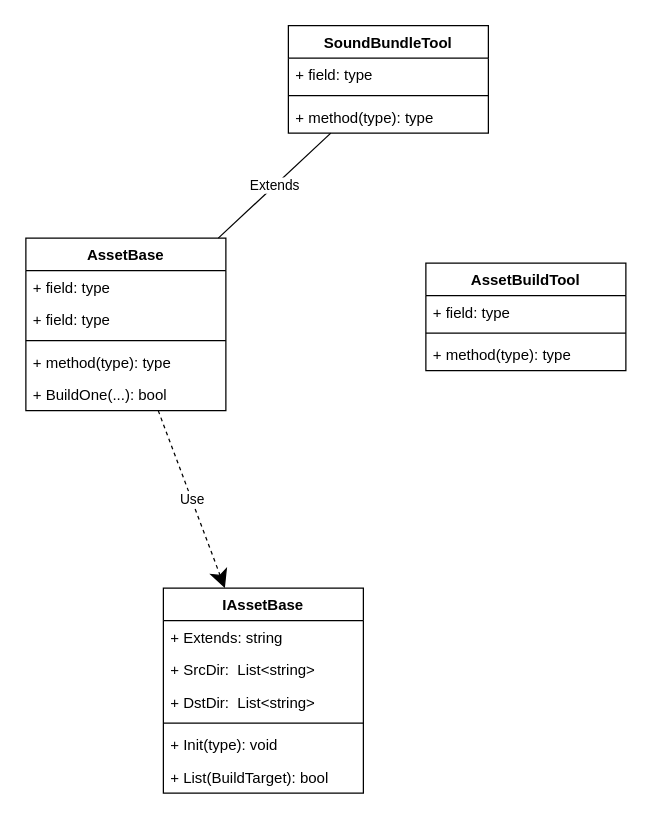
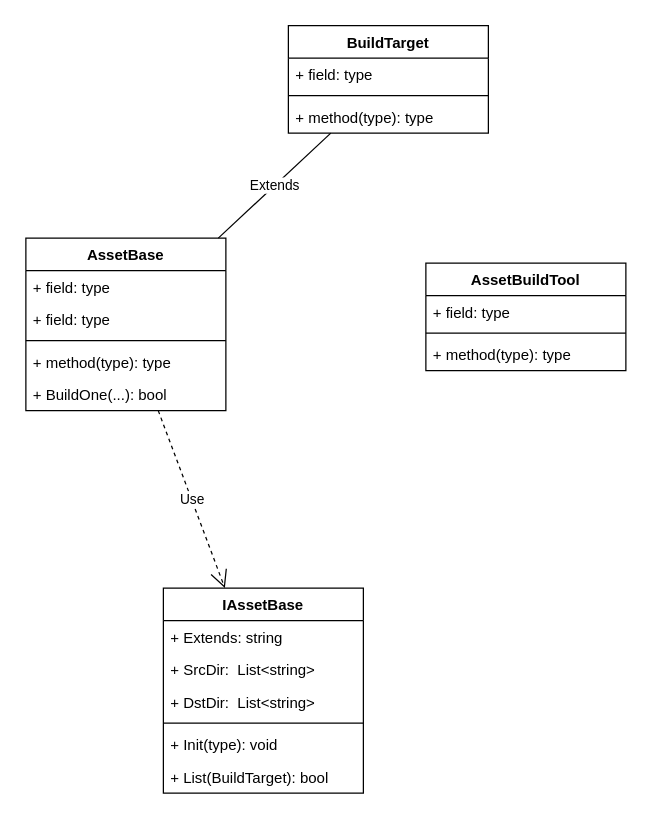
- <mxCell id="16" value="SoundBundleTool" style="swimlane;fontStyle=1;align=center;verticalAlign=top;childLayout=stackLayout;horizontal=1;startSize=26;horizontalStack=0;resizeParent=1;resizeParentMax=0;resizeLast=0;collapsible=1;marginBottom=0;" vertex="1" parent="1"><mxGeometry x="230" y="20" width="160" height="86" as="geometry" /></mxCell>
+ <mxCell id="16" value="BuildTarget" style="swimlane;fontStyle=1;align=center;verticalAlign=top;childLayout=stackLayout;horizontal=1;startSize=26;horizontalStack=0;resizeParent=1;resizeParentMax=0;resizeLast=0;collapsible=1;marginBottom=0;" vertex="1" parent="1"><mxGeometry x="230" y="20" width="160" height="86" as="geometry" /></mxCell>
- <mxCell id="15" value="Use" style="endArrow=classic;endSize=12;dashed=1;html=1;" edge="1" parent="1" source="9" target="2"><mxGeometry width="160" relative="1" as="geometry"><mxPoint x="310" y="290" as="sourcePoint" /><mxPoint x="470" y="290" as="targetPoint" /></mxGeometry></mxCell>
+ <mxCell id="15" value="Use" style="endArrow=open;endSize=12;dashed=1;html=1;" edge="1" parent="1" source="9" target="2"><mxGeometry width="160" relative="1" as="geometry"><mxPoint x="310" y="290" as="sourcePoint" /><mxPoint x="470" y="290" as="targetPoint" /></mxGeometry></mxCell>
